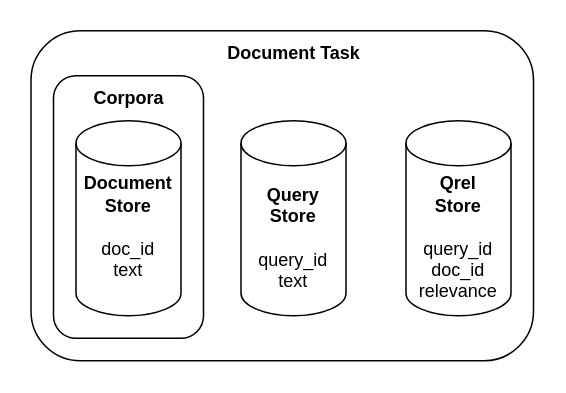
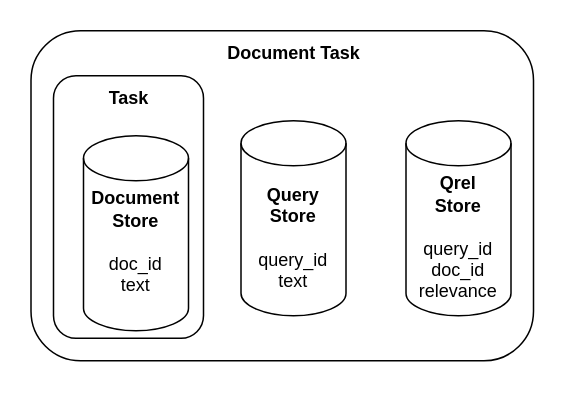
- <mxCell id="7" value="Corpora" style="text;html=1;align=center;verticalAlign=middle;resizable=0;points=[];autosize=1;strokeColor=none;fillColor=none;fontStyle=1" vertex="1" parent="1"><mxGeometry x="50" y="50" width="70" height="30" as="geometry" /></mxCell>
+ <mxCell id="7" value="Task" style="text;html=1;align=center;verticalAlign=middle;resizable=0;points=[];autosize=1;strokeColor=none;fillColor=none;fontStyle=1" vertex="1" parent="1"><mxGeometry x="50" y="50" width="70" height="30" as="geometry" /></mxCell>
- <mxCell id="4" value="&lt;b&gt;Document&lt;/b&gt;&lt;div&gt;&lt;b&gt;Store&lt;/b&gt;&lt;/div&gt;&lt;div&gt;&lt;b&gt;&lt;br&gt;&lt;/b&gt;&lt;/div&gt;&lt;div&gt;doc_id&lt;/div&gt;&lt;div&gt;text&lt;/div&gt;&lt;div&gt;&lt;b&gt;&lt;br&gt;&lt;/b&gt;&lt;/div&gt;" style="shape=cylinder3;whiteSpace=wrap;html=1;boundedLbl=1;backgroundOutline=1;size=15;" vertex="1" parent="1"><mxGeometry x="50" y="80" width="70" height="130" as="geometry" /></mxCell>
+ <mxCell id="4" value="&lt;b&gt;Document&lt;/b&gt;&lt;div&gt;&lt;b&gt;Store&lt;/b&gt;&lt;/div&gt;&lt;div&gt;&lt;b&gt;&lt;br&gt;&lt;/b&gt;&lt;/div&gt;&lt;div&gt;doc_id&lt;/div&gt;&lt;div&gt;text&lt;/div&gt;&lt;div&gt;&lt;b&gt;&lt;br&gt;&lt;/b&gt;&lt;/div&gt;" style="shape=cylinder3;whiteSpace=wrap;html=1;boundedLbl=1;backgroundOutline=1;size=15;" vertex="1" parent="1"><mxGeometry x="55" y="90" width="70" height="130" as="geometry" /></mxCell>
